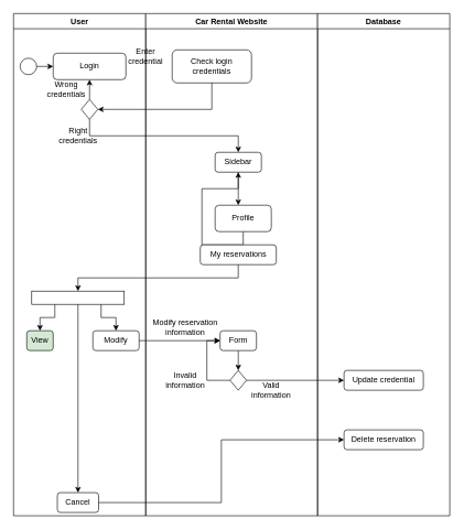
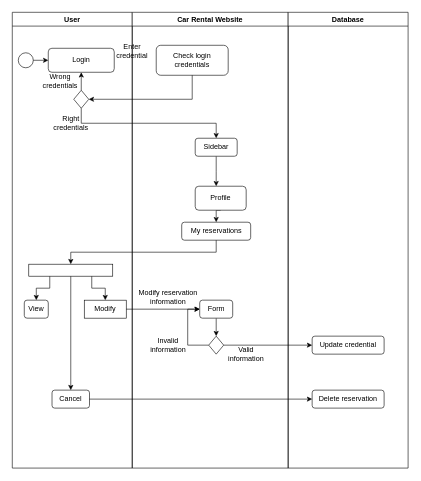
- <mxCell id="22" style="edgeStyle=orthogonalEdgeStyle;rounded=0;orthogonalLoop=1;jettySize=auto;html=1;exitX=0.5;exitY=1;exitDx=0;exitDy=0;" edge="1" parent="17" source="23" target="21"><mxGeometry relative="1" as="geometry" /></mxCell>
+ <mxCell id="22" style="edgeStyle=orthogonalEdgeStyle;rounded=0;orthogonalLoop=1;jettySize=auto;html=1;exitX=0.5;exitY=1;exitDx=0;exitDy=0;entryX=0.5;entryY=0;entryDx=0;entryDy=0;" edge="1" parent="17" source="23" target="24"><mxGeometry relative="1" as="geometry" /></mxCell>
- <mxCell id="14" value="View" style="rounded=1;whiteSpace=wrap;html=1;fillColor=#d5e8d4;" vertex="1" parent="2"><mxGeometry x="20" y="480" width="40" height="30" as="geometry" /></mxCell>
+ <mxCell id="14" value="View" style="rounded=1;whiteSpace=wrap;html=1;" vertex="1" parent="2"><mxGeometry x="20" y="480" width="40" height="30" as="geometry" /></mxCell>
- <mxCell id="15" value="Modify" style="rounded=1;whiteSpace=wrap;html=1;" vertex="1" parent="2"><mxGeometry x="120" y="480" width="70" height="30" as="geometry" /></mxCell>
+ <mxCell id="15" value="Modify" style="whiteSpace=wrap;html=1;rounded=0;" vertex="1" parent="2"><mxGeometry x="120" y="480" width="70" height="30" as="geometry" /></mxCell>
- <mxCell id="16" value="Cancel" style="rounded=1;whiteSpace=wrap;html=1;" vertex="1" parent="2"><mxGeometry x="66.25" y="725" width="62.5" height="30" as="geometry" /></mxCell>
+ <mxCell id="16" value="Cancel" style="rounded=1;whiteSpace=wrap;html=1;" vertex="1" parent="2"><mxGeometry x="66.25" y="630" width="62.5" height="30" as="geometry" /></mxCell>
